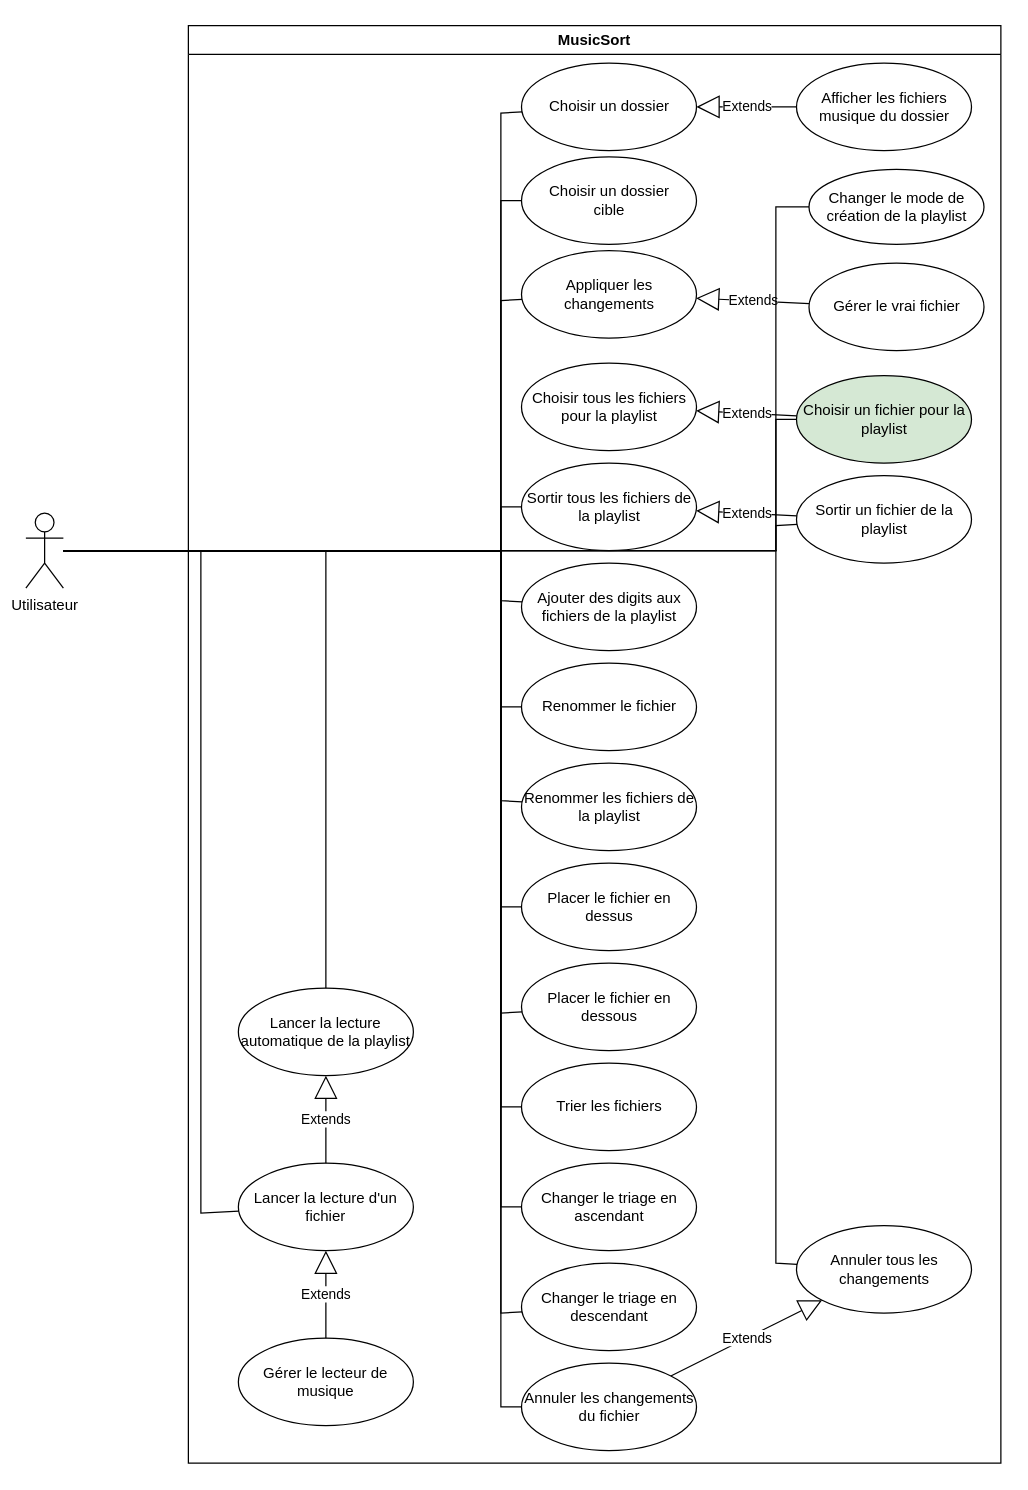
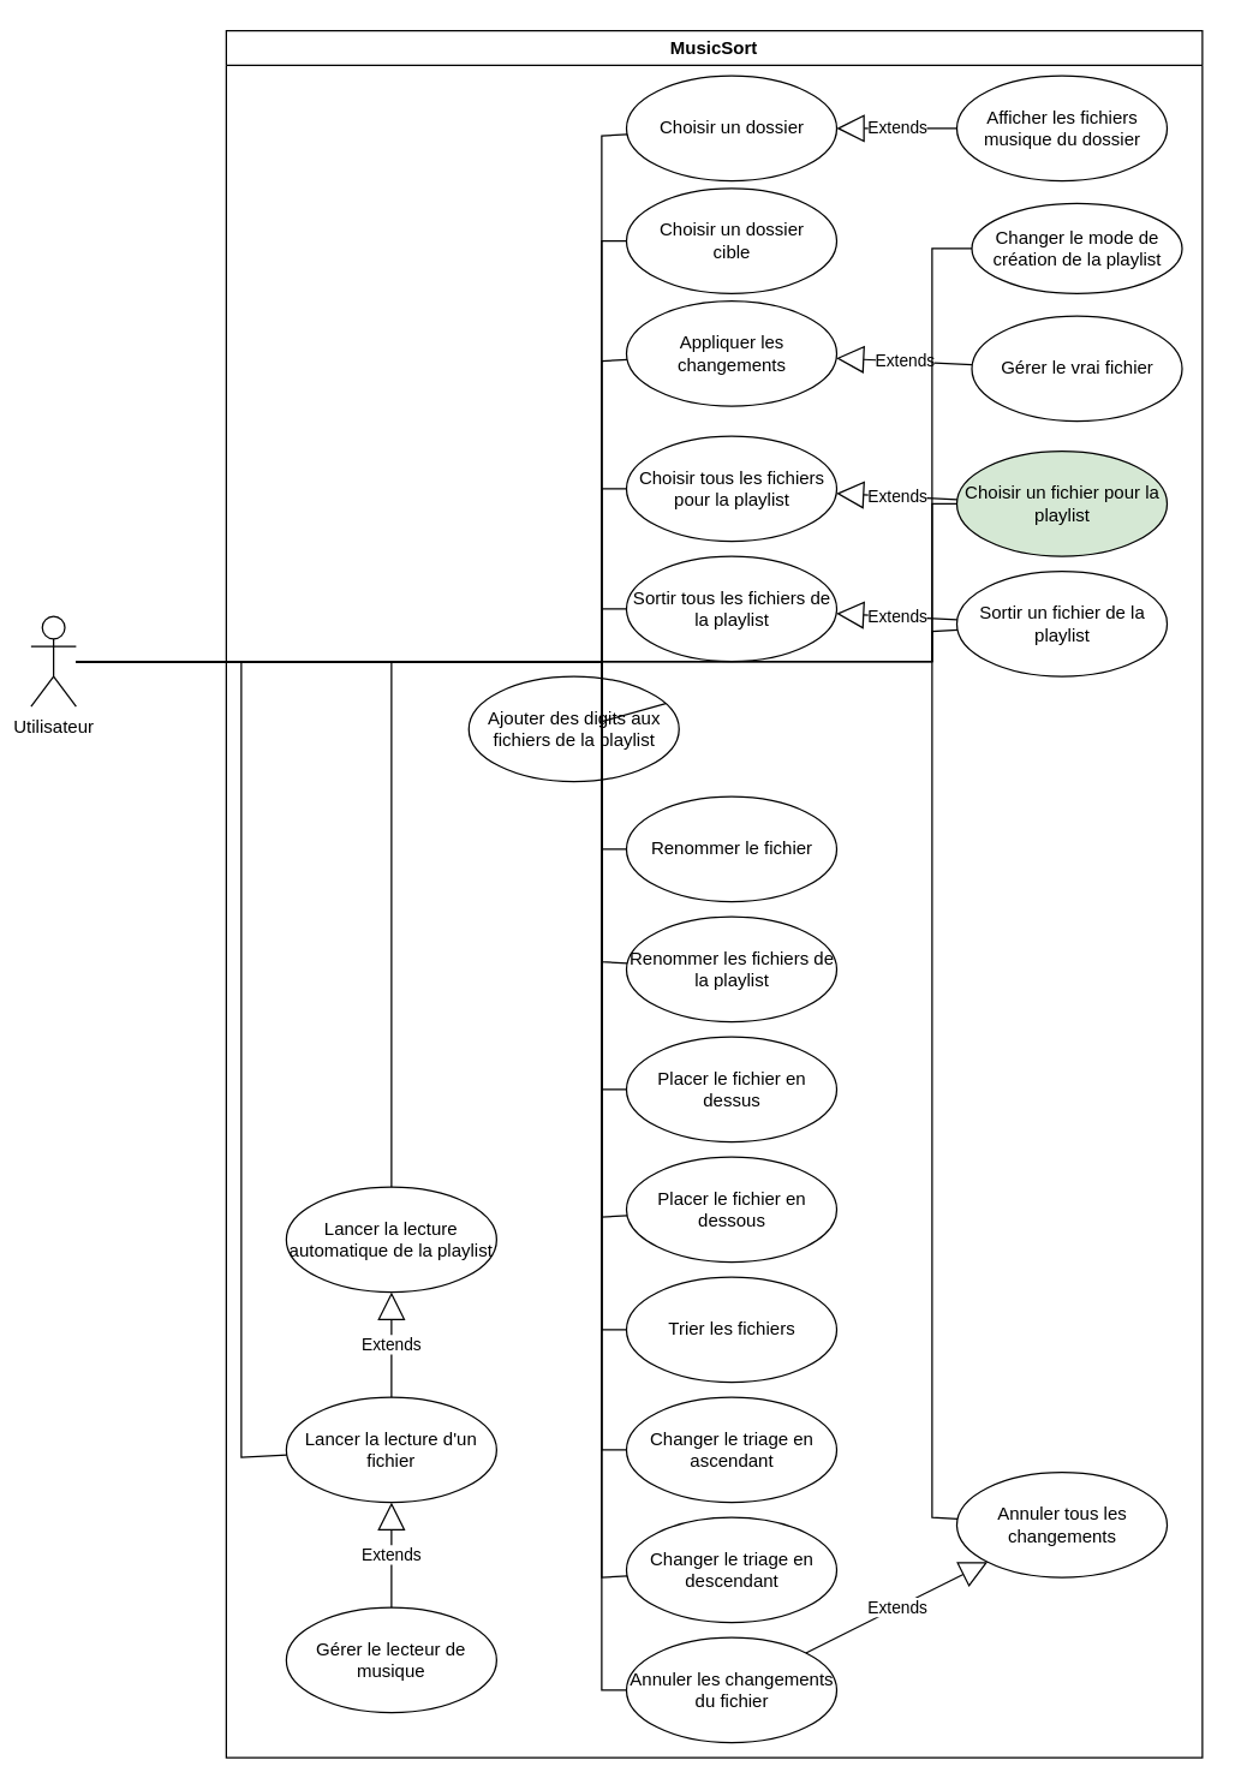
+ <mxCell id="50" value="" style="endArrow=none;html=1;rounded=0;" parent="1" source="33" target="26" edge="1"><mxGeometry width="50" height="50" relative="1" as="geometry"><mxPoint x="40" y="259" as="sourcePoint" /><mxPoint x="550" y="238" as="targetPoint" /><Array as="points"><mxPoint x="400" y="440" /><mxPoint x="400" y="325" /></Array></mxGeometry></mxCell>
- <mxCell id="23" value="Ajouter des digits aux fichiers de la playlist" style="ellipse;whiteSpace=wrap;html=1;" parent="2" vertex="1"><mxGeometry x="266.5" y="430" width="140" height="70" as="geometry" /></mxCell>
+ <mxCell id="23" value="Ajouter des digits aux fichiers de la playlist" style="ellipse;whiteSpace=wrap;html=1;" parent="2" vertex="1"><mxGeometry x="161.5" y="430" width="140" height="70" as="geometry" /></mxCell>
